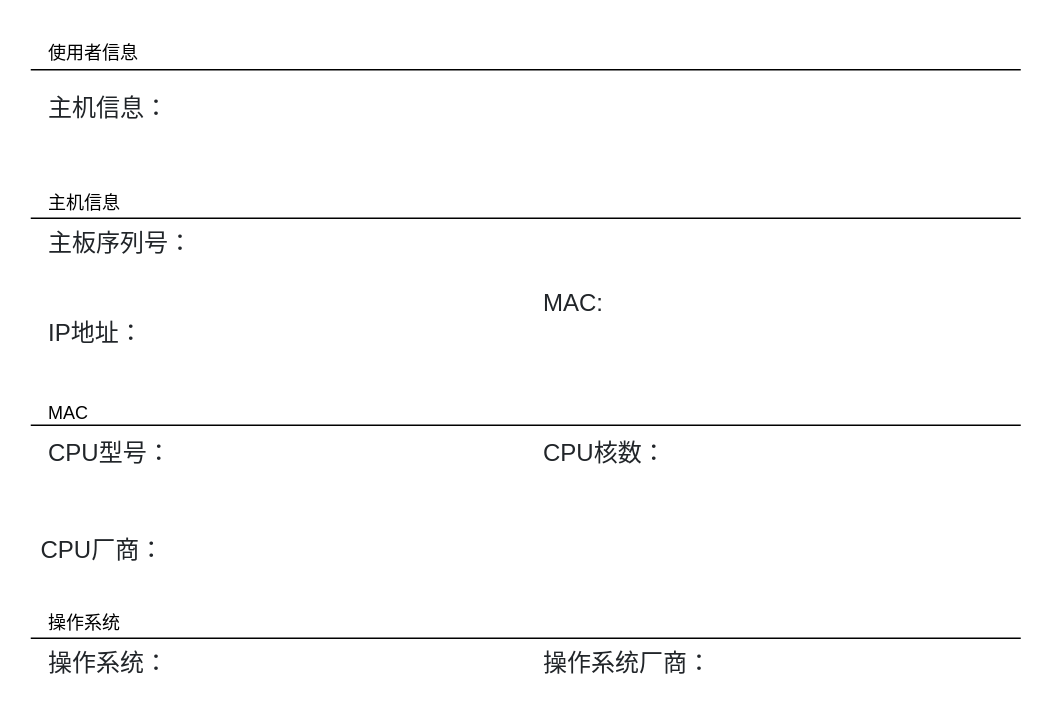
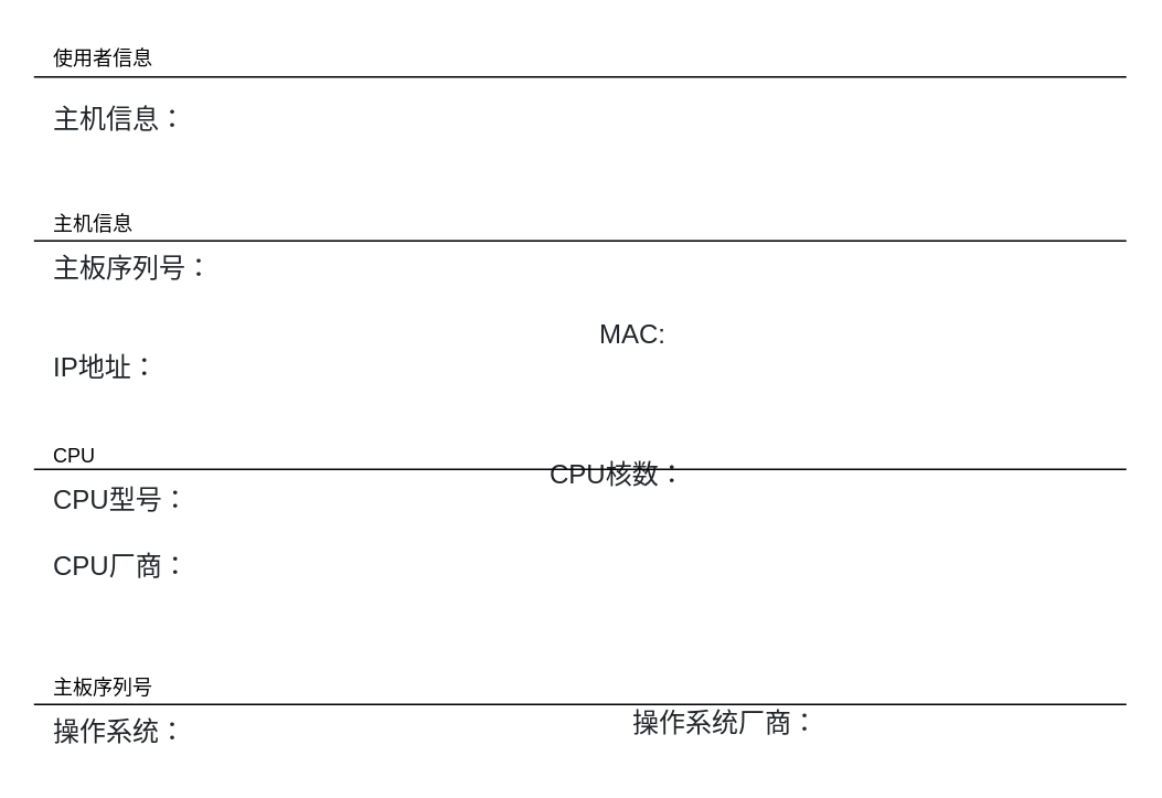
- <mxCell id="13" value="MAC&amp;nbsp;" style="text;html=1;strokeColor=none;fillColor=none;align=left;verticalAlign=middle;whiteSpace=wrap;rounded=0;" vertex="1" parent="1"><mxGeometry x="30" y="260" width="110" height="30" as="geometry" /></mxCell>
+ <mxCell id="13" value="CPU&amp;nbsp;" style="text;html=1;strokeColor=none;fillColor=none;align=left;verticalAlign=middle;whiteSpace=wrap;rounded=0;" vertex="1" parent="1"><mxGeometry x="30" y="260" width="110" height="30" as="geometry" /></mxCell>
- <mxCell id="9" value="CPU核数：" style="fillColor=none;strokeColor=none;align=left;fontSize=16;fontColor=#212529;" vertex="1" parent="1"><mxGeometry x="360" y="280" width="200" height="40" as="geometry" /></mxCell>
+ <mxCell id="9" value="CPU核数：" style="fillColor=none;strokeColor=none;align=left;fontSize=16;fontColor=#212529;" vertex="1" parent="1"><mxGeometry x="330" y="265" width="200" height="40" as="geometry" /></mxCell>
- <mxCell id="10" value="CPU厂商：" style="fillColor=none;strokeColor=none;align=left;fontSize=16;fontColor=#212529;" vertex="1" parent="1"><mxGeometry x="25" y="345" width="200" height="40" as="geometry" /></mxCell>
+ <mxCell id="10" value="CPU厂商：" style="fillColor=none;strokeColor=none;align=left;fontSize=16;fontColor=#212529;" vertex="1" parent="1"><mxGeometry x="30" y="320" width="200" height="40" as="geometry" /></mxCell>
- <mxCell id="14" value="操作系统" style="text;html=1;strokeColor=none;fillColor=none;align=left;verticalAlign=middle;whiteSpace=wrap;rounded=0;" vertex="1" parent="1"><mxGeometry x="30" y="400" width="110" height="30" as="geometry" /></mxCell>
+ <mxCell id="14" value="主板序列号" style="text;html=1;strokeColor=none;fillColor=none;align=left;verticalAlign=middle;whiteSpace=wrap;rounded=0;" vertex="1" parent="1"><mxGeometry x="30" y="400" width="110" height="30" as="geometry" /></mxCell>
- <mxCell id="7" value="操作系统厂商：" style="fillColor=none;strokeColor=none;align=left;fontSize=16;fontColor=#212529;" vertex="1" parent="1"><mxGeometry x="360" y="420" width="200" height="40" as="geometry" /></mxCell>
+ <mxCell id="7" value="操作系统厂商：" style="fillColor=none;strokeColor=none;align=left;fontSize=16;fontColor=#212529;" vertex="1" parent="1"><mxGeometry x="380" y="415" width="200" height="40" as="geometry" /></mxCell>
